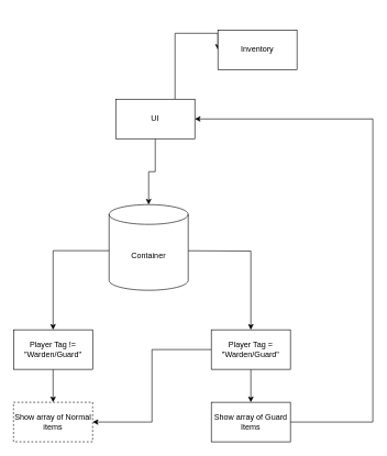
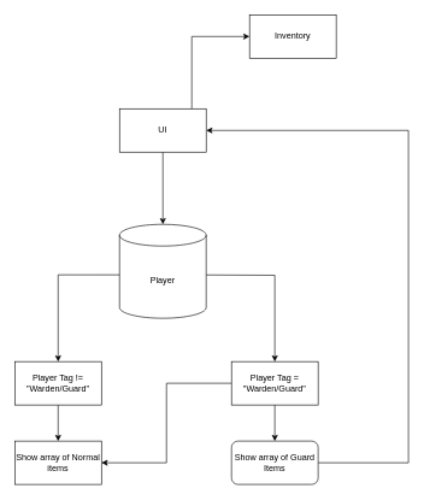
- <mxCell id="16" value="Inventory" style="rounded=0;whiteSpace=wrap;html=1;" vertex="1" parent="1"><mxGeometry x="330" y="45" width="120" height="60" as="geometry" /></mxCell>
+ <mxCell id="16" value="Inventory" style="rounded=0;whiteSpace=wrap;html=1;" vertex="1" parent="1"><mxGeometry x="345" y="20" width="120" height="60" as="geometry" /></mxCell>
- <mxCell id="13" value="UI" style="rounded=0;whiteSpace=wrap;html=1;" vertex="1" parent="1"><mxGeometry x="175" y="150" width="120" height="60" as="geometry" /></mxCell>
+ <mxCell id="13" value="UI" style="rounded=0;whiteSpace=wrap;html=1;" vertex="1" parent="1"><mxGeometry x="165" y="150" width="120" height="60" as="geometry" /></mxCell>
- <mxCell id="9" value="Container" style="shape=cylinder3;whiteSpace=wrap;html=1;boundedLbl=1;backgroundOutline=1;size=15;" vertex="1" parent="1"><mxGeometry x="165" y="310" width="120" height="130" as="geometry" /></mxCell>
+ <mxCell id="9" value="Player" style="shape=cylinder3;whiteSpace=wrap;html=1;boundedLbl=1;backgroundOutline=1;size=15;" vertex="1" parent="1"><mxGeometry x="165" y="310" width="120" height="130" as="geometry" /></mxCell>
- <mxCell id="10" value="Show array of Normal items" style="rounded=0;whiteSpace=wrap;html=1;dashed=1;" vertex="1" parent="1"><mxGeometry x="20" y="610" width="120" height="60" as="geometry" /></mxCell>
+ <mxCell id="10" value="Show array of Normal items" style="rounded=0;whiteSpace=wrap;html=1;" vertex="1" parent="1"><mxGeometry x="20" y="610" width="120" height="60" as="geometry" /></mxCell>
- <mxCell id="15" value="Show array of Guard Items" style="rounded=0;whiteSpace=wrap;html=1;" vertex="1" parent="1"><mxGeometry x="320" y="610" width="120" height="60" as="geometry" /></mxCell>
+ <mxCell id="15" value="Show array of Guard Items" style="whiteSpace=wrap;html=1;rounded=1;" vertex="1" parent="1"><mxGeometry x="320" y="610" width="120" height="60" as="geometry" /></mxCell>
